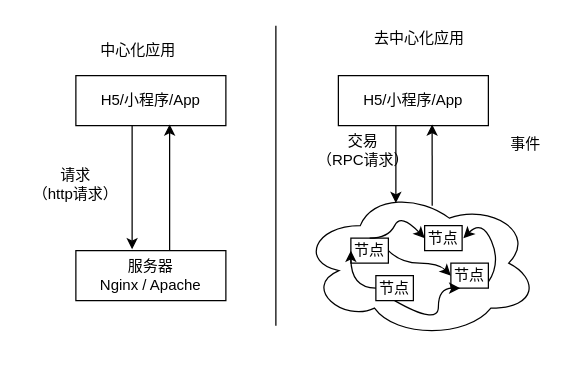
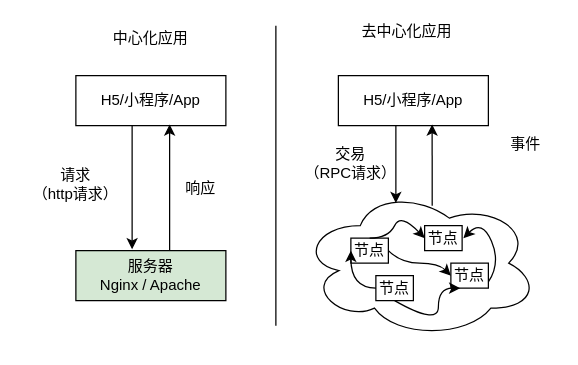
- <mxCell id="20" value="去中心化应用" style="text;html=1;strokeColor=none;fillColor=none;align=center;verticalAlign=middle;whiteSpace=wrap;rounded=0;" parent="1" vertex="1"><mxGeometry x="285" y="20" width="100" height="20" as="geometry" /></mxCell>
+ <mxCell id="20" value="去中心化应用" style="text;html=1;strokeColor=none;fillColor=none;align=center;verticalAlign=middle;whiteSpace=wrap;rounded=0;" parent="1" vertex="1"><mxGeometry x="275" y="15" width="100" height="20" as="geometry" /></mxCell>
- <mxCell id="2" value="中心化应用" style="text;html=1;strokeColor=none;fillColor=none;align=center;verticalAlign=middle;whiteSpace=wrap;rounded=0;" parent="1" vertex="1"><mxGeometry x="60" y="30" width="100" height="20" as="geometry" /></mxCell>
+ <mxCell id="2" value="中心化应用" style="text;html=1;strokeColor=none;fillColor=none;align=center;verticalAlign=middle;whiteSpace=wrap;rounded=0;" parent="1" vertex="1"><mxGeometry x="70" y="20" width="100" height="20" as="geometry" /></mxCell>
- <mxCell id="13" value="交易&lt;br&gt;（RPC请求）" style="text;html=1;strokeColor=none;fillColor=none;align=center;verticalAlign=middle;whiteSpace=wrap;rounded=0;" parent="1" vertex="1"><mxGeometry x="250" y="110" width="80" height="20" as="geometry" /></mxCell>
+ <mxCell id="13" value="交易&lt;br&gt;（RPC请求）" style="text;html=1;strokeColor=none;fillColor=none;align=center;verticalAlign=middle;whiteSpace=wrap;rounded=0;" parent="1" vertex="1"><mxGeometry x="240" y="120" width="80" height="20" as="geometry" /></mxCell>
+ <mxCell id="9" value="响应" style="text;html=1;strokeColor=none;fillColor=none;align=center;verticalAlign=middle;whiteSpace=wrap;rounded=0;" parent="1" vertex="1"><mxGeometry x="140" y="140" width="40" height="20" as="geometry" /></mxCell>
- <mxCell id="5" value="服务器&lt;br&gt;Nginx / Apache" style="rounded=0;whiteSpace=wrap;html=1;" parent="1" vertex="1"><mxGeometry x="60" y="200" width="120" height="40" as="geometry" /></mxCell>
+ <mxCell id="5" value="服务器&lt;br&gt;Nginx / Apache" style="rounded=0;whiteSpace=wrap;html=1;fillColor=#d5e8d4;" parent="1" vertex="1"><mxGeometry x="60" y="200" width="120" height="40" as="geometry" /></mxCell>
